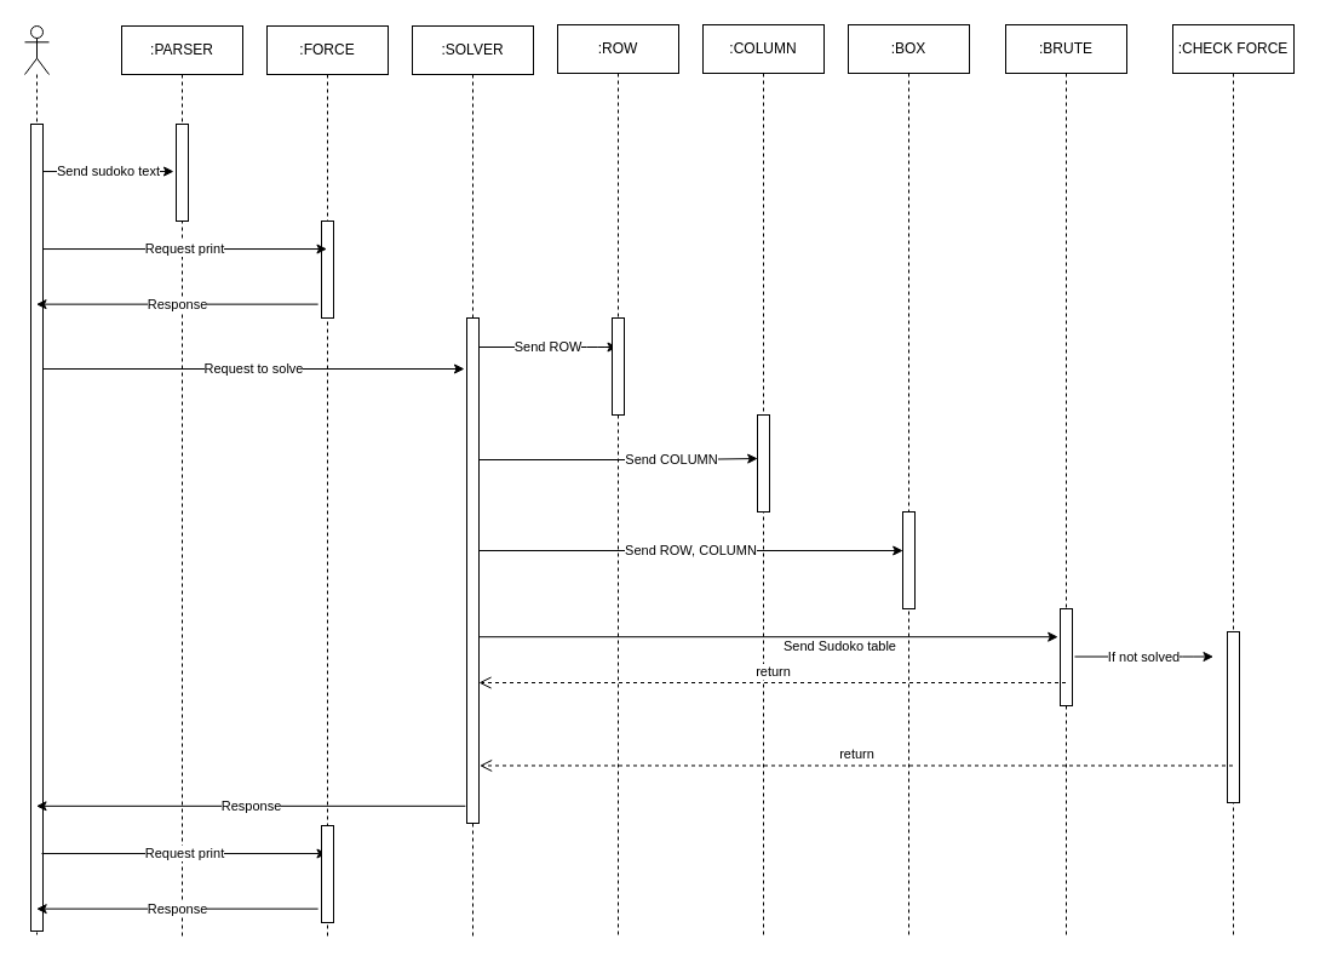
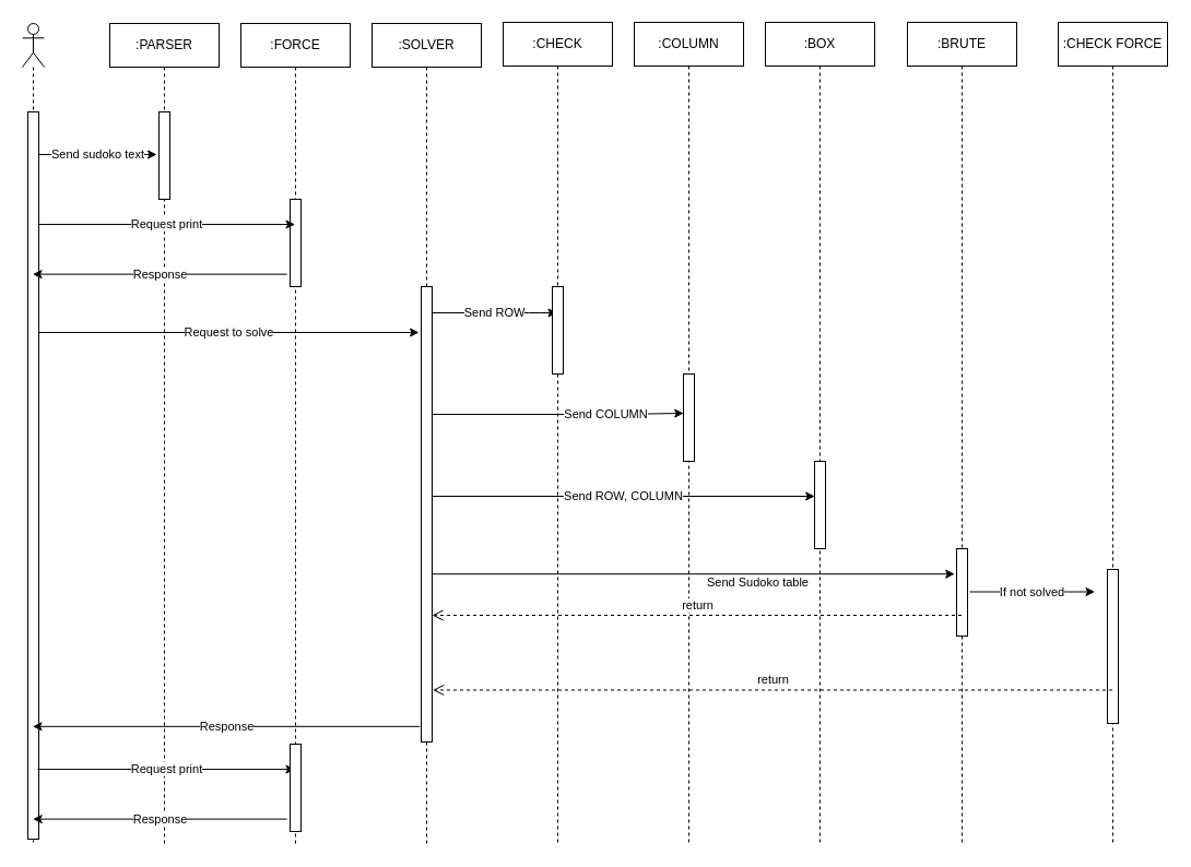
- <mxCell id="16" value=":ROW" style="shape=umlLifeline;perimeter=lifelinePerimeter;whiteSpace=wrap;html=1;container=1;collapsible=0;recursiveResize=0;outlineConnect=0;rounded=0;sketch=0;" parent="1" vertex="1"><mxGeometry x="460" y="20" width="100" height="751" as="geometry" /></mxCell>
+ <mxCell id="16" value=":CHECK" style="shape=umlLifeline;perimeter=lifelinePerimeter;whiteSpace=wrap;html=1;container=1;collapsible=0;recursiveResize=0;outlineConnect=0;rounded=0;sketch=0;" parent="1" vertex="1"><mxGeometry x="460" y="20" width="100" height="751" as="geometry" /></mxCell>
